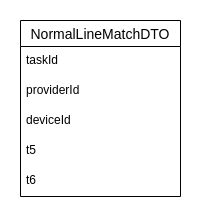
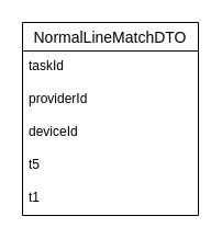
- <mxCell id="7" value="t6" style="text;strokeColor=none;fillColor=none;spacingLeft=4;spacingRight=4;overflow=hidden;rotatable=0;points=[[0,0.5],[1,0.5]];portConstraint=eastwest;fontSize=12;" vertex="1" parent="2"><mxGeometry y="146" width="160" height="30" as="geometry" /></mxCell>
+ <mxCell id="7" value="t1" style="text;strokeColor=none;fillColor=none;spacingLeft=4;spacingRight=4;overflow=hidden;rotatable=0;points=[[0,0.5],[1,0.5]];portConstraint=eastwest;fontSize=12;" vertex="1" parent="2"><mxGeometry y="146" width="160" height="30" as="geometry" /></mxCell>
